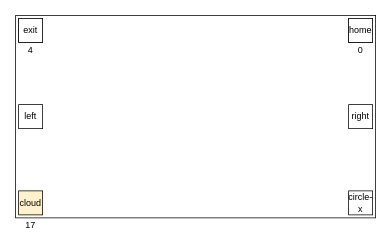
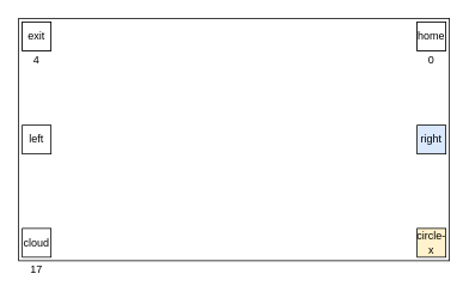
- <mxCell id="7" value="right" style="whiteSpace=wrap;html=1;aspect=fixed;" parent="1" vertex="1"><mxGeometry x="464" y="139" width="32" height="32" as="geometry" /></mxCell>
+ <mxCell id="7" value="right" style="whiteSpace=wrap;html=1;aspect=fixed;fillColor=#dae8fc;" parent="1" vertex="1"><mxGeometry x="464" y="139" width="32" height="32" as="geometry" /></mxCell>
- <mxCell id="3" value="cloud" style="whiteSpace=wrap;html=1;aspect=fixed;fillColor=#fff2cc;" parent="1" vertex="1"><mxGeometry x="24" y="254" width="32" height="32" as="geometry" /></mxCell>
+ <mxCell id="3" value="cloud" style="whiteSpace=wrap;html=1;aspect=fixed;" parent="1" vertex="1"><mxGeometry x="24" y="254" width="32" height="32" as="geometry" /></mxCell>
- <mxCell id="11" value="circle-x" style="whiteSpace=wrap;html=1;aspect=fixed;" parent="1" vertex="1"><mxGeometry x="464" y="254" width="32" height="32" as="geometry" /></mxCell>
+ <mxCell id="11" value="circle-x" style="whiteSpace=wrap;html=1;aspect=fixed;fillColor=#fff2cc;" parent="1" vertex="1"><mxGeometry x="464" y="254" width="32" height="32" as="geometry" /></mxCell>
